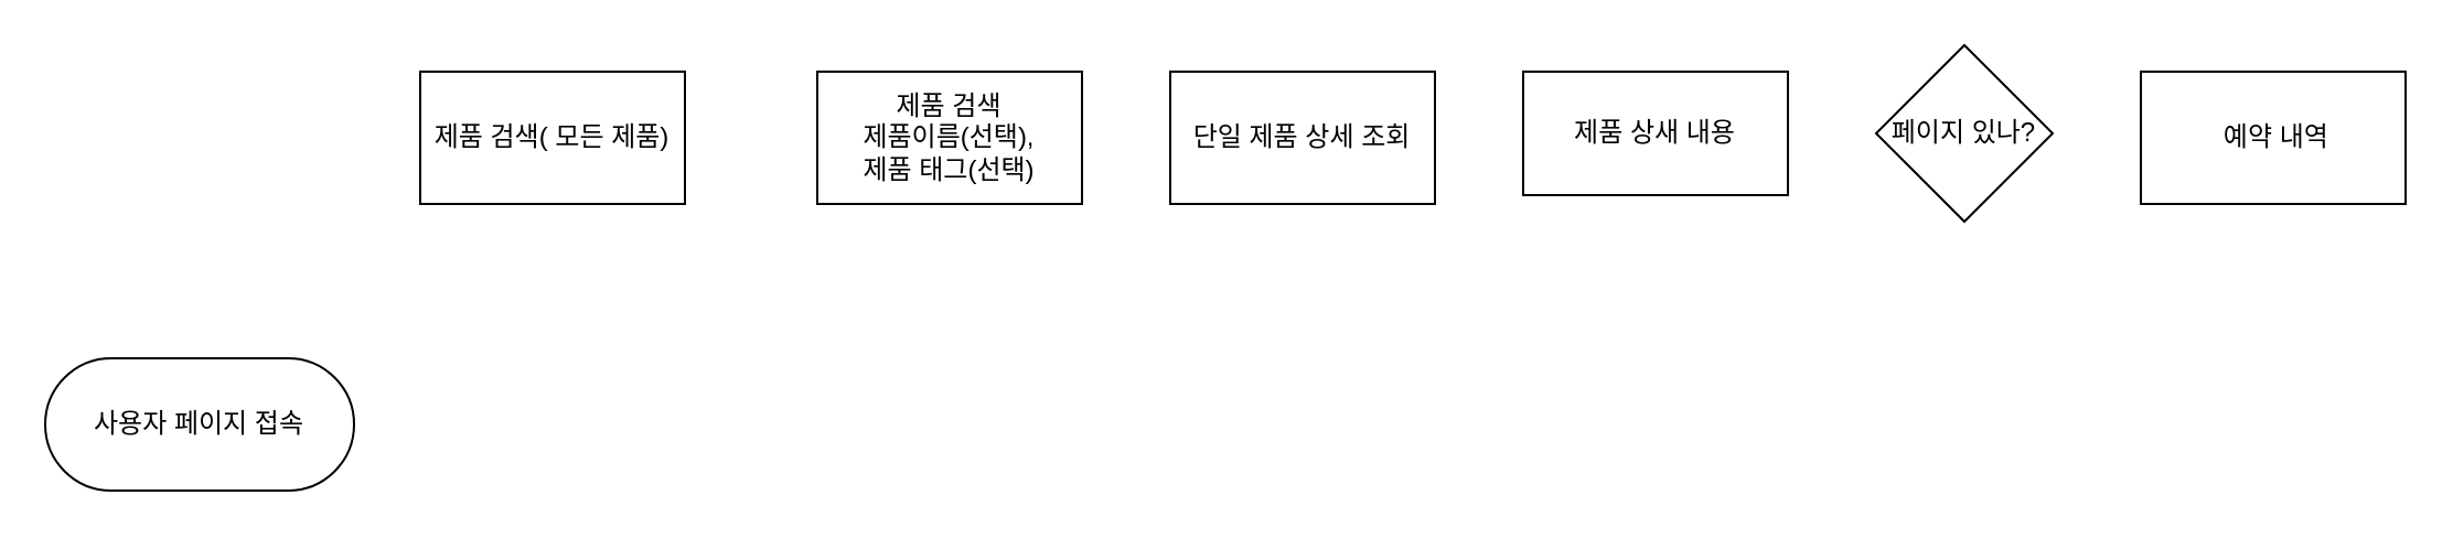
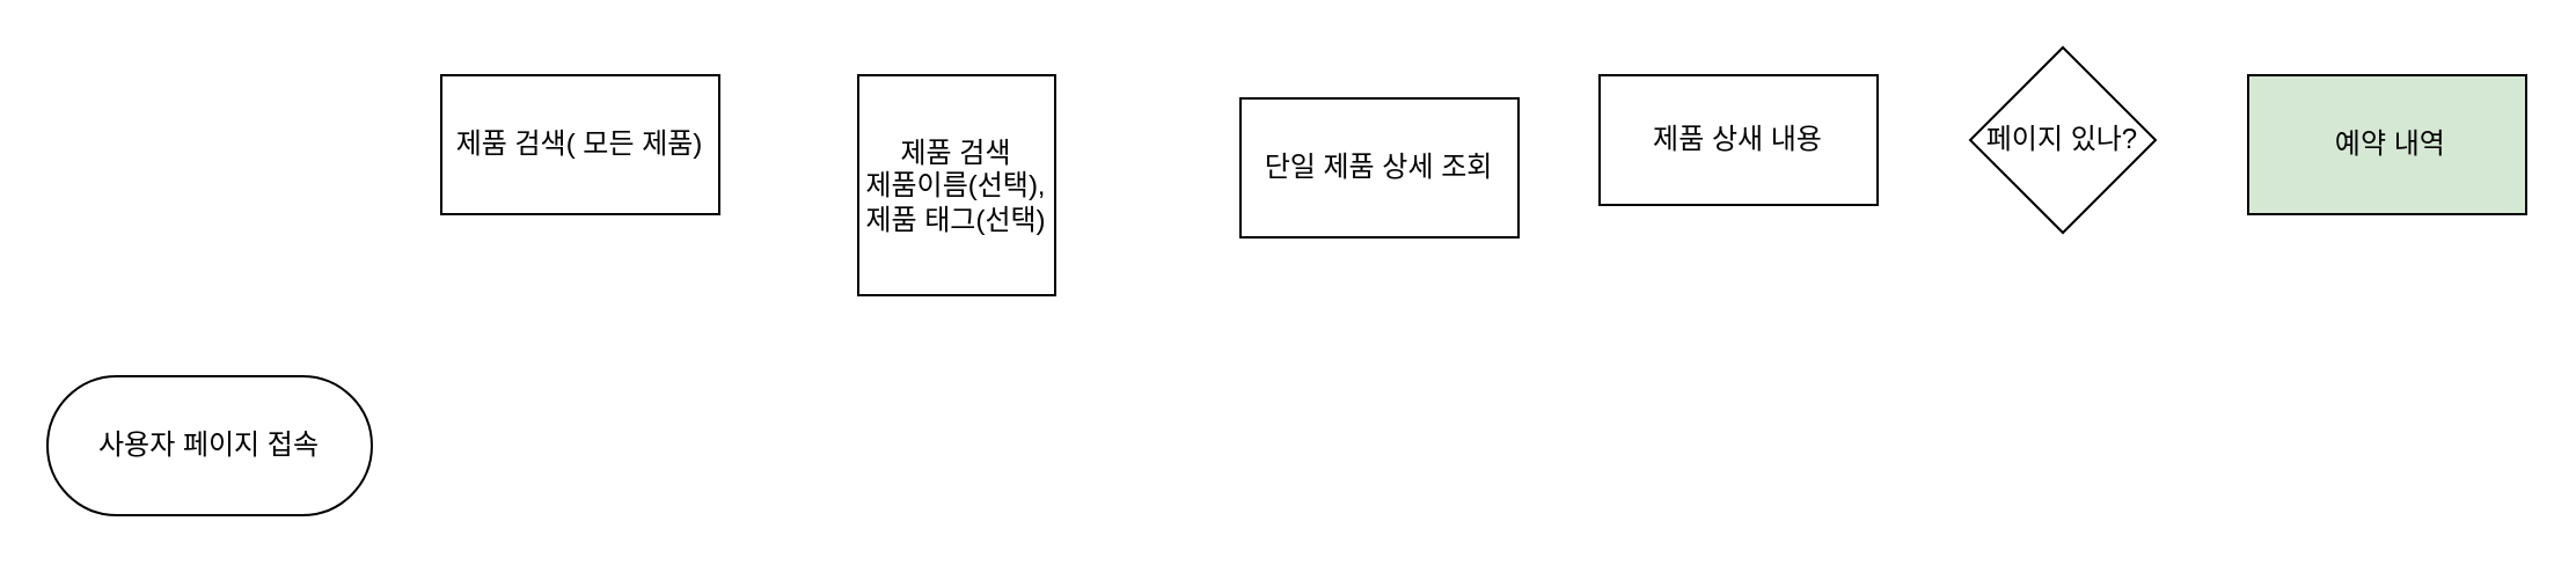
- <mxCell id="6" value="제품 검색&lt;br&gt;제품이름(선택), &lt;br&gt;제품 태그(선택)" style="rounded=0;whiteSpace=wrap;html=1;" vertex="1" parent="1"><mxGeometry x="370" y="32" width="120" height="60" as="geometry" /></mxCell>
+ <mxCell id="6" value="제품 검색&lt;br&gt;제품이름(선택), &lt;br&gt;제품 태그(선택)" style="rounded=0;whiteSpace=wrap;html=1;" vertex="1" parent="1"><mxGeometry x="370" y="32" width="85" height="95" as="geometry" /></mxCell>
- <mxCell id="3" value="단일 제품 상세 조회" style="rounded=0;whiteSpace=wrap;html=1;" vertex="1" parent="1"><mxGeometry x="530" y="32" width="120" height="60" as="geometry" /></mxCell>
+ <mxCell id="3" value="단일 제품 상세 조회" style="rounded=0;whiteSpace=wrap;html=1;" vertex="1" parent="1"><mxGeometry x="535" y="42" width="120" height="60" as="geometry" /></mxCell>
- <mxCell id="5" value="&amp;nbsp;예약 내역" style="rounded=0;whiteSpace=wrap;html=1;" vertex="1" parent="1"><mxGeometry x="970" y="32" width="120" height="60" as="geometry" /></mxCell>
+ <mxCell id="5" value="&amp;nbsp;예약 내역" style="rounded=0;whiteSpace=wrap;html=1;fillColor=#d5e8d4;" vertex="1" parent="1"><mxGeometry x="970" y="32" width="120" height="60" as="geometry" /></mxCell>
